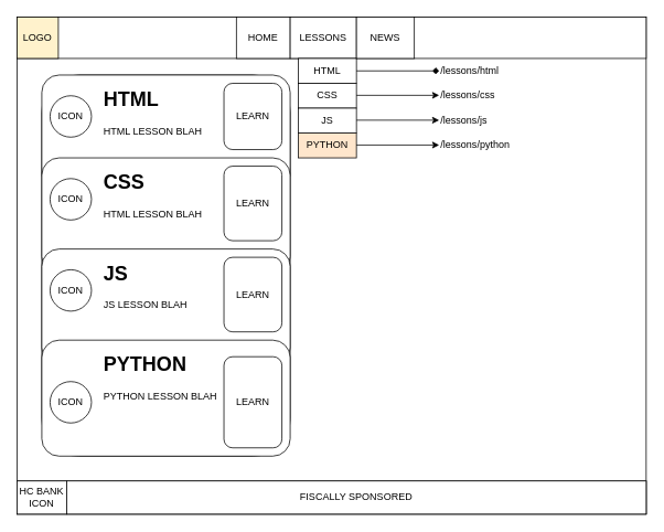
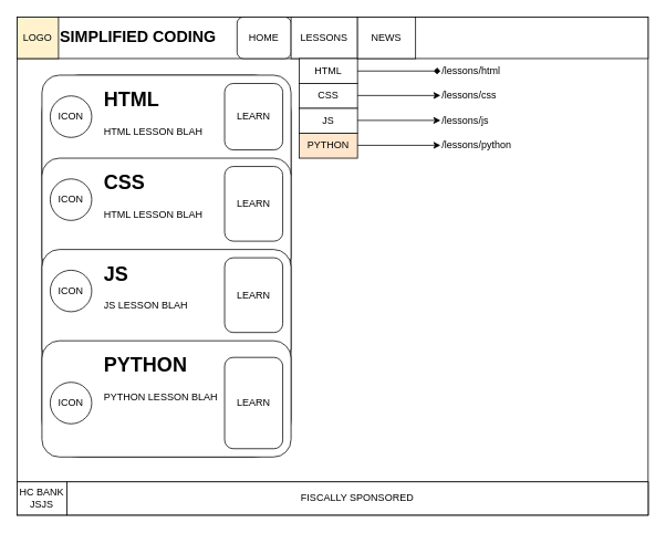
+ <mxCell id="5" value="&lt;div style=&quot;font-size: 19px;&quot; align=&quot;left&quot;&gt;&lt;font style=&quot;font-size: 19px;&quot;&gt;&lt;b style=&quot;font-size: 19px;&quot;&gt;&lt;font style=&quot;font-size: 19px;&quot;&gt;SIMPLIFIED CODING&lt;/font&gt;&lt;/b&gt;&lt;/font&gt;&lt;br style=&quot;font-size: 19px;&quot;&gt;&lt;/div&gt;" style="text;html=1;strokeColor=none;fillColor=none;align=left;verticalAlign=middle;whiteSpace=wrap;rounded=0;fontFamily=Helvetica;fontSize=19;" parent="1" vertex="1"><mxGeometry x="70" y="20" width="190" height="50" as="geometry" /></mxCell>
- <mxCell id="6" value="HOME" style="rounded=0;whiteSpace=wrap;html=1;" parent="1" vertex="1"><mxGeometry x="285" y="20" width="65" height="50" as="geometry" /></mxCell>
+ <mxCell id="6" value="HOME" style="whiteSpace=wrap;html=1;rounded=1;" parent="1" vertex="1"><mxGeometry x="285" y="20" width="65" height="50" as="geometry" /></mxCell>
- <mxCell id="22" value="HC BANK ICON" style="rounded=0;whiteSpace=wrap;html=1;" parent="1" vertex="1"><mxGeometry x="20" y="580" width="60" height="40" as="geometry" /></mxCell>
+ <mxCell id="22" value="HC BANK JSJS" style="rounded=0;whiteSpace=wrap;html=1;" parent="1" vertex="1"><mxGeometry x="20" y="580" width="60" height="40" as="geometry" /></mxCell>
